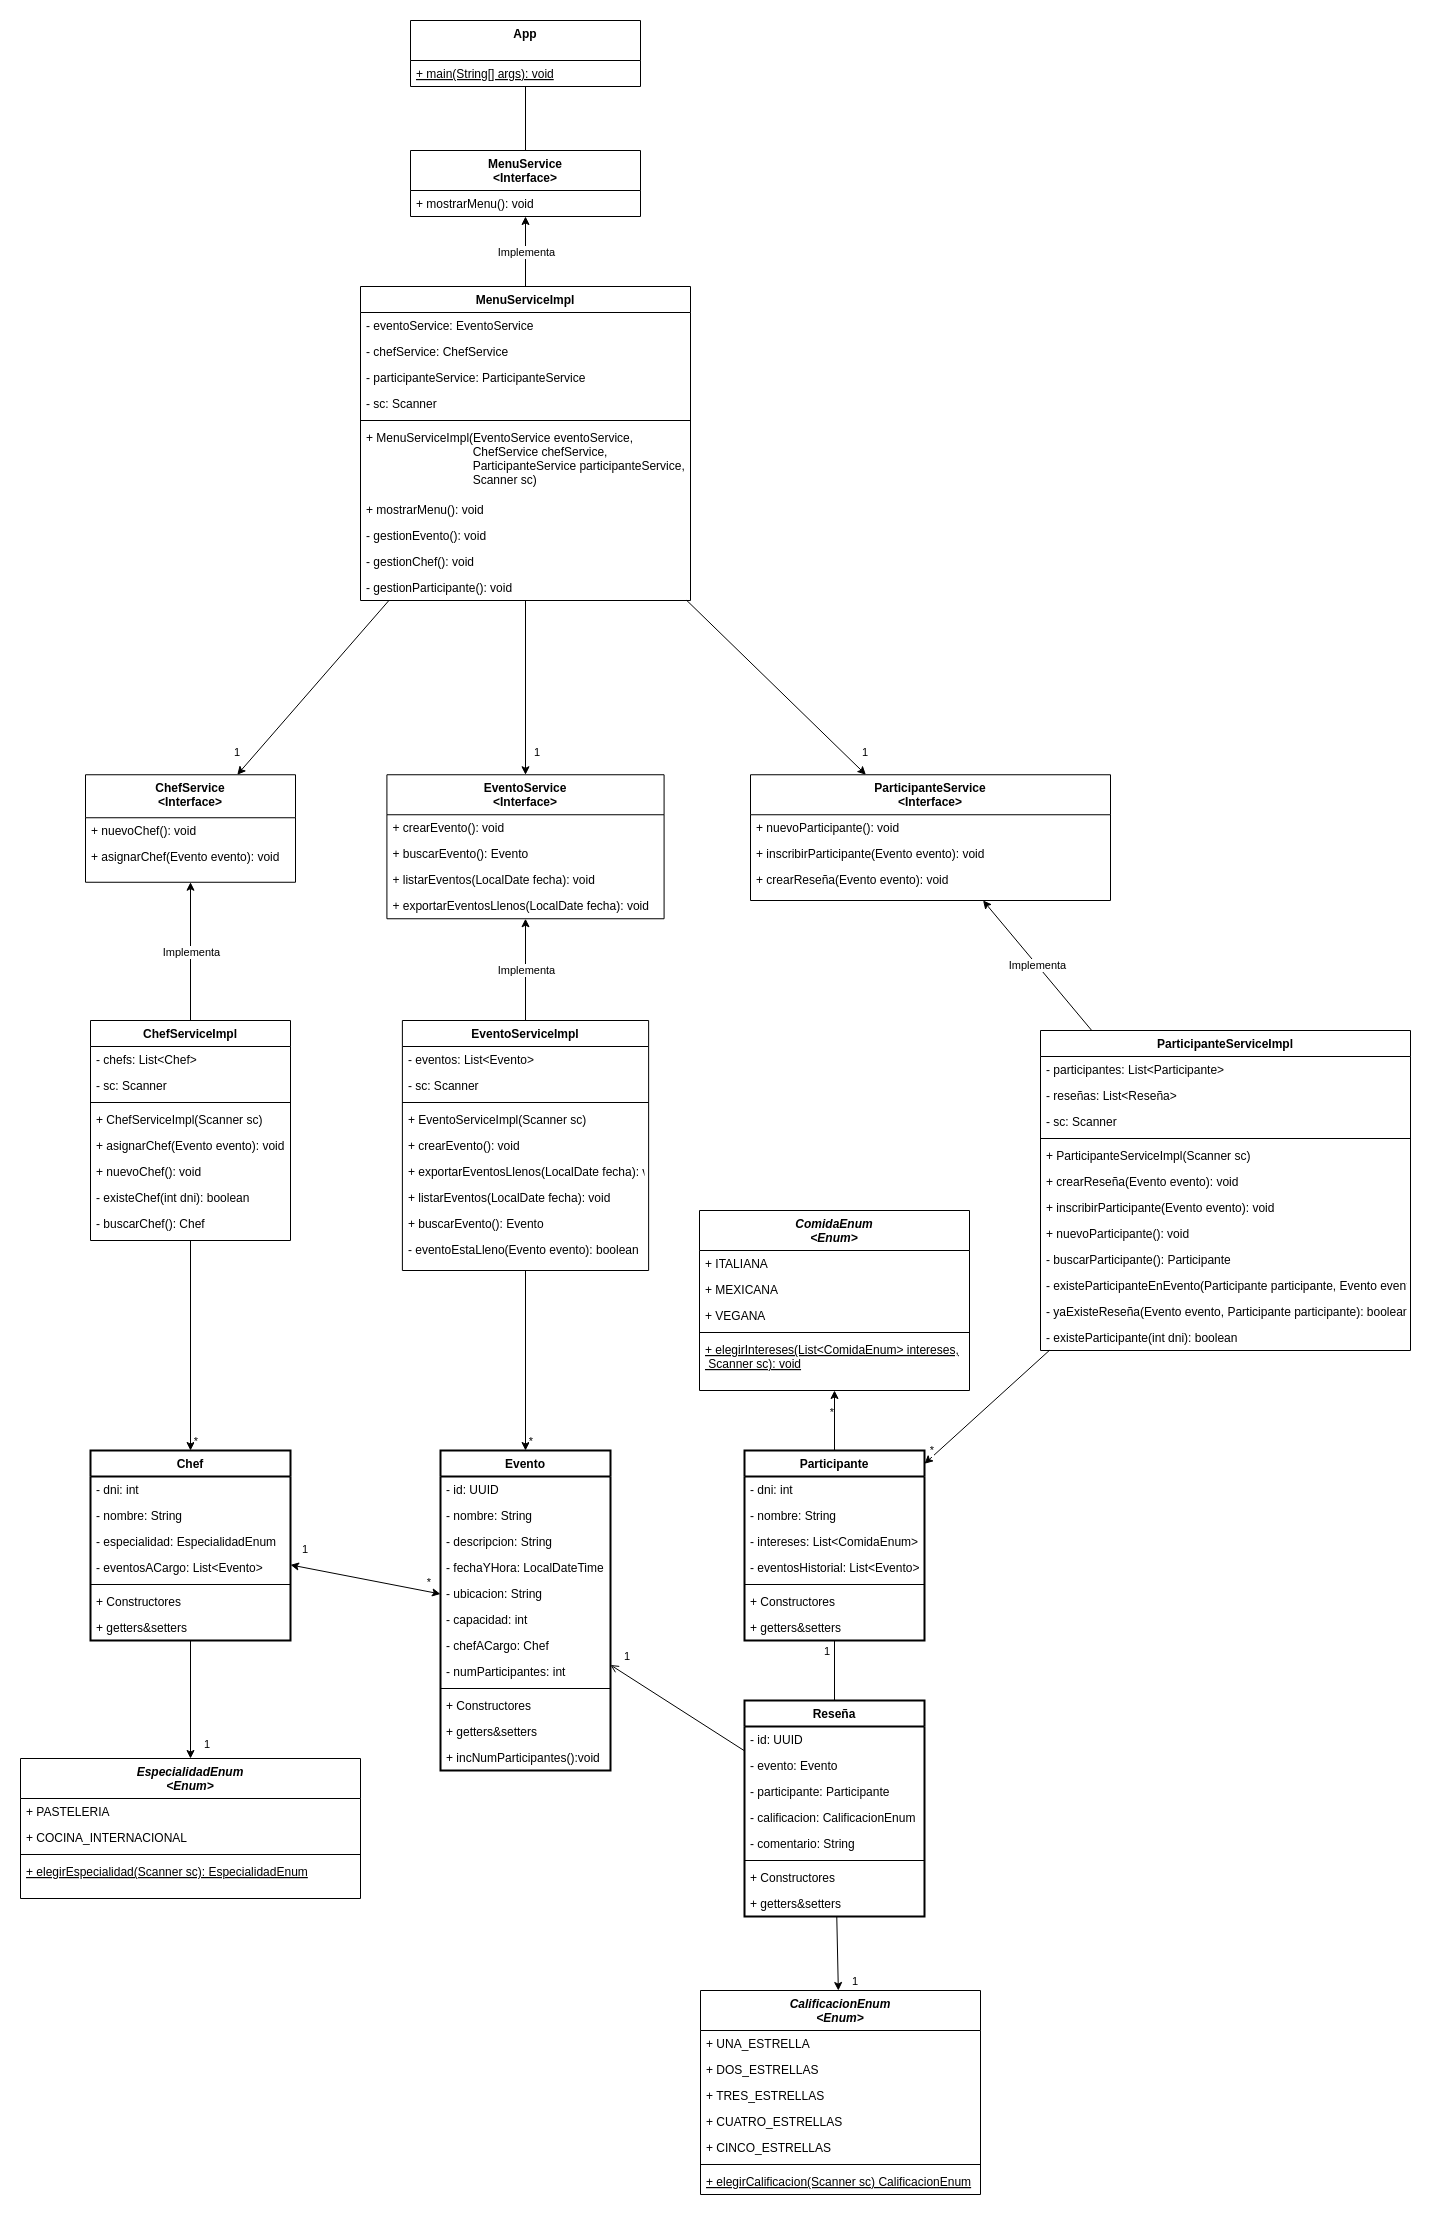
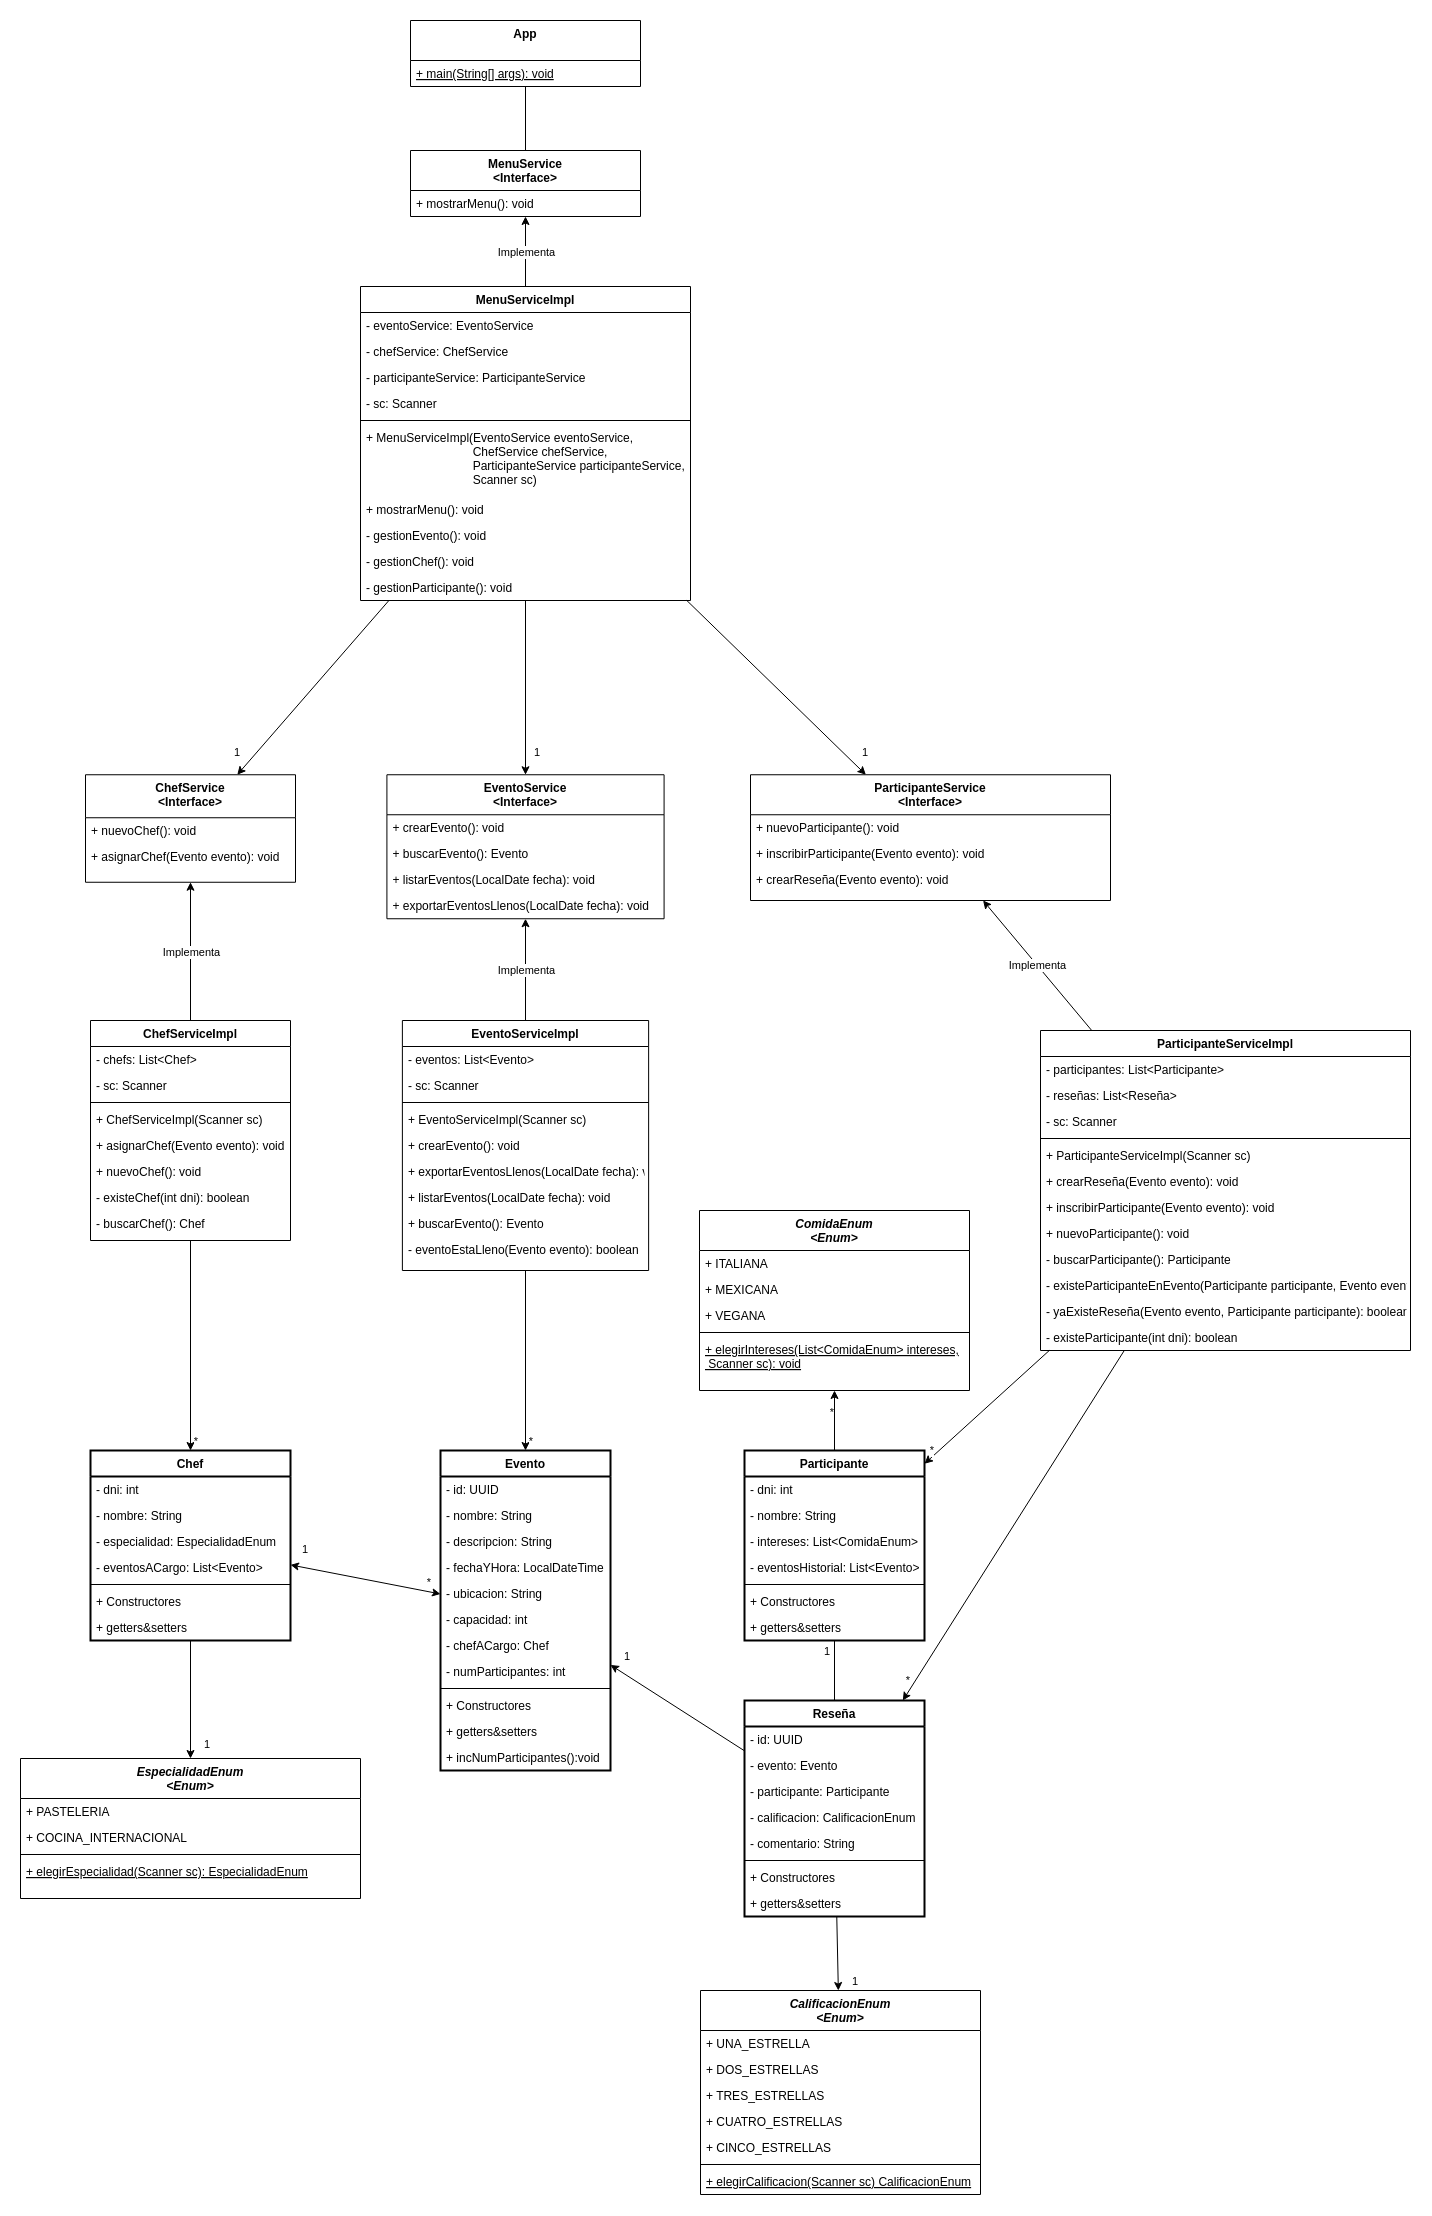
+ <mxCell id="139" value="" style="endArrow=classic;html=1;rounded=0;" parent="1" source="78" target="42" edge="1"><mxGeometry relative="1" as="geometry"><mxPoint x="1340" y="1318" as="sourcePoint" /><mxPoint x="1070" y="1406" as="targetPoint" /></mxGeometry></mxCell>
+ <mxCell id="140" value="*" style="edgeLabel;resizable=0;html=1;;align=right;verticalAlign=bottom;" parent="139" connectable="0" vertex="1"><mxGeometry x="1" relative="1" as="geometry"><mxPoint x="8" y="-12" as="offset" /></mxGeometry></mxCell>
- <mxCell id="129" value="" style="endArrow=open;html=1;rounded=0;" parent="1" source="42" target="2" edge="1"><mxGeometry relative="1" as="geometry"><mxPoint x="890" y="1464" as="sourcePoint" /><mxPoint x="740" y="1513" as="targetPoint" /></mxGeometry></mxCell>
+ <mxCell id="129" value="" style="endArrow=classic;html=1;rounded=0;" parent="1" source="42" target="2" edge="1"><mxGeometry relative="1" as="geometry"><mxPoint x="890" y="1464" as="sourcePoint" /><mxPoint x="740" y="1513" as="targetPoint" /></mxGeometry></mxCell>
